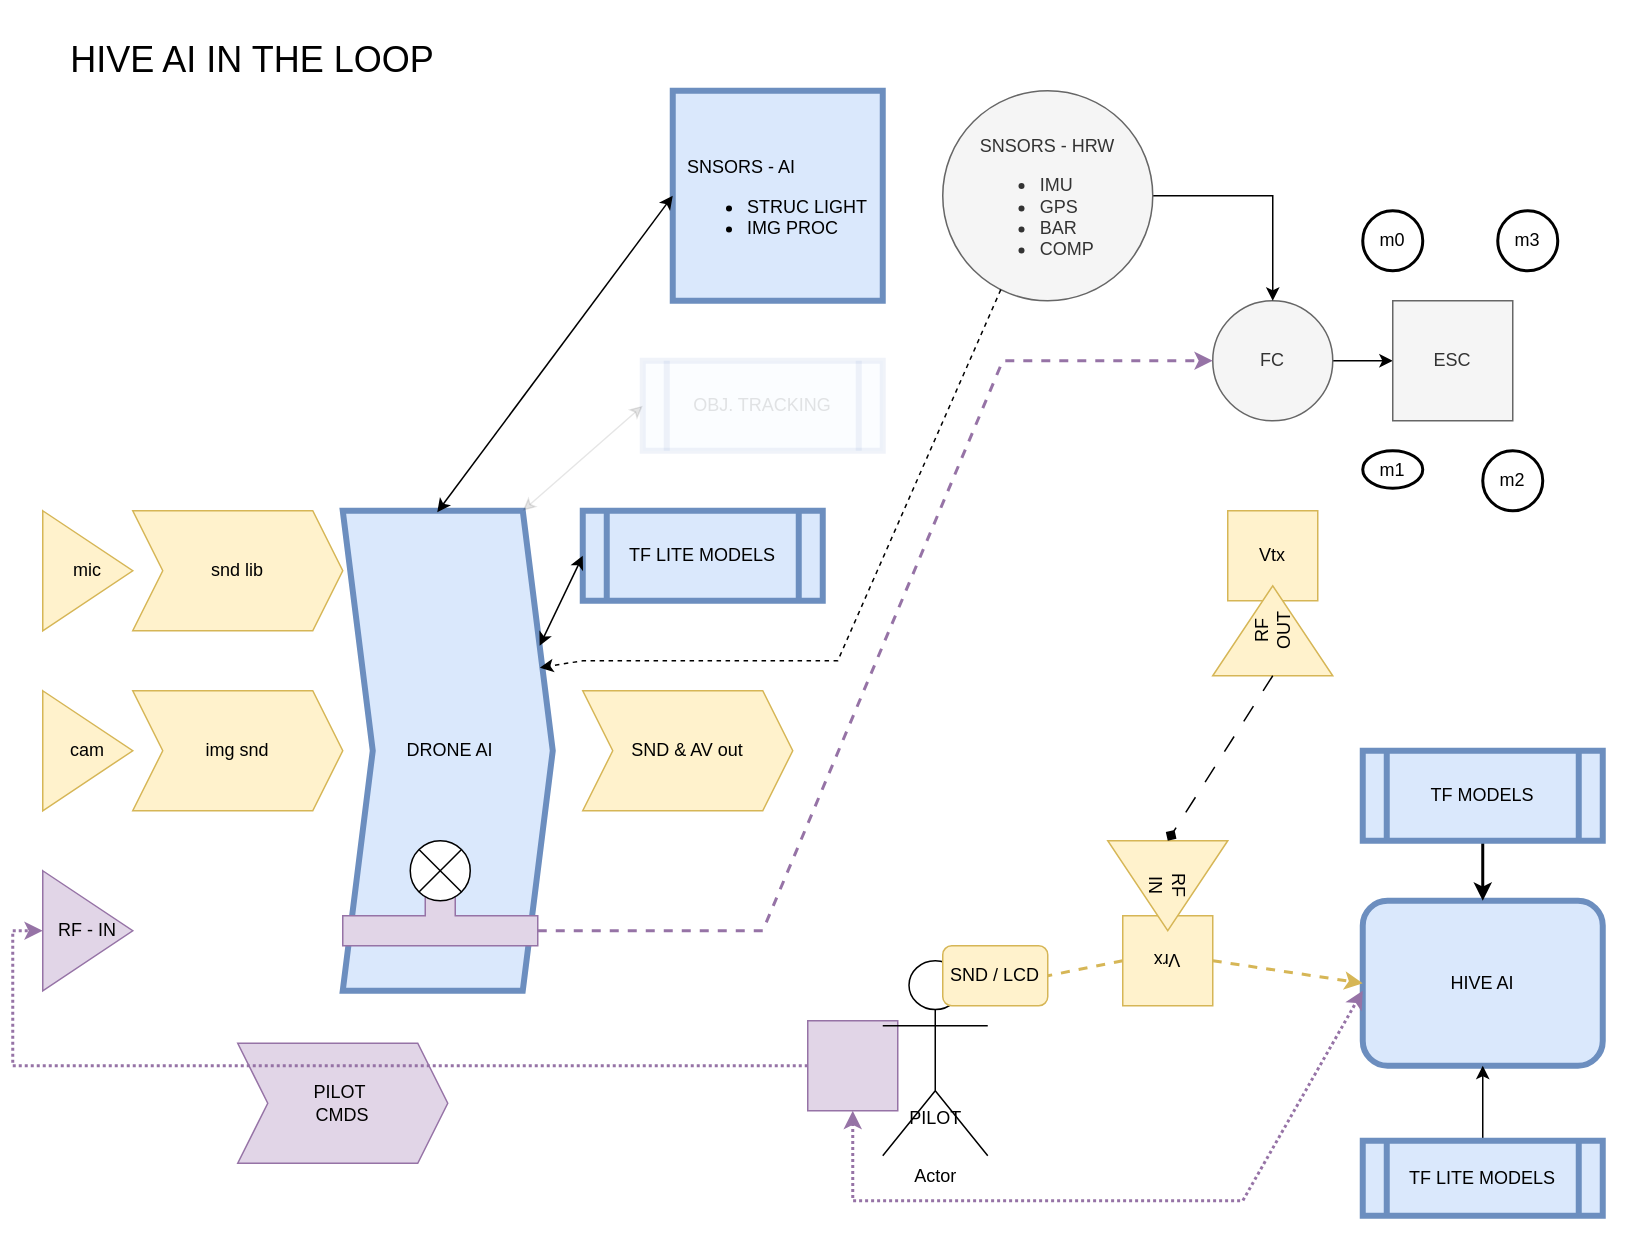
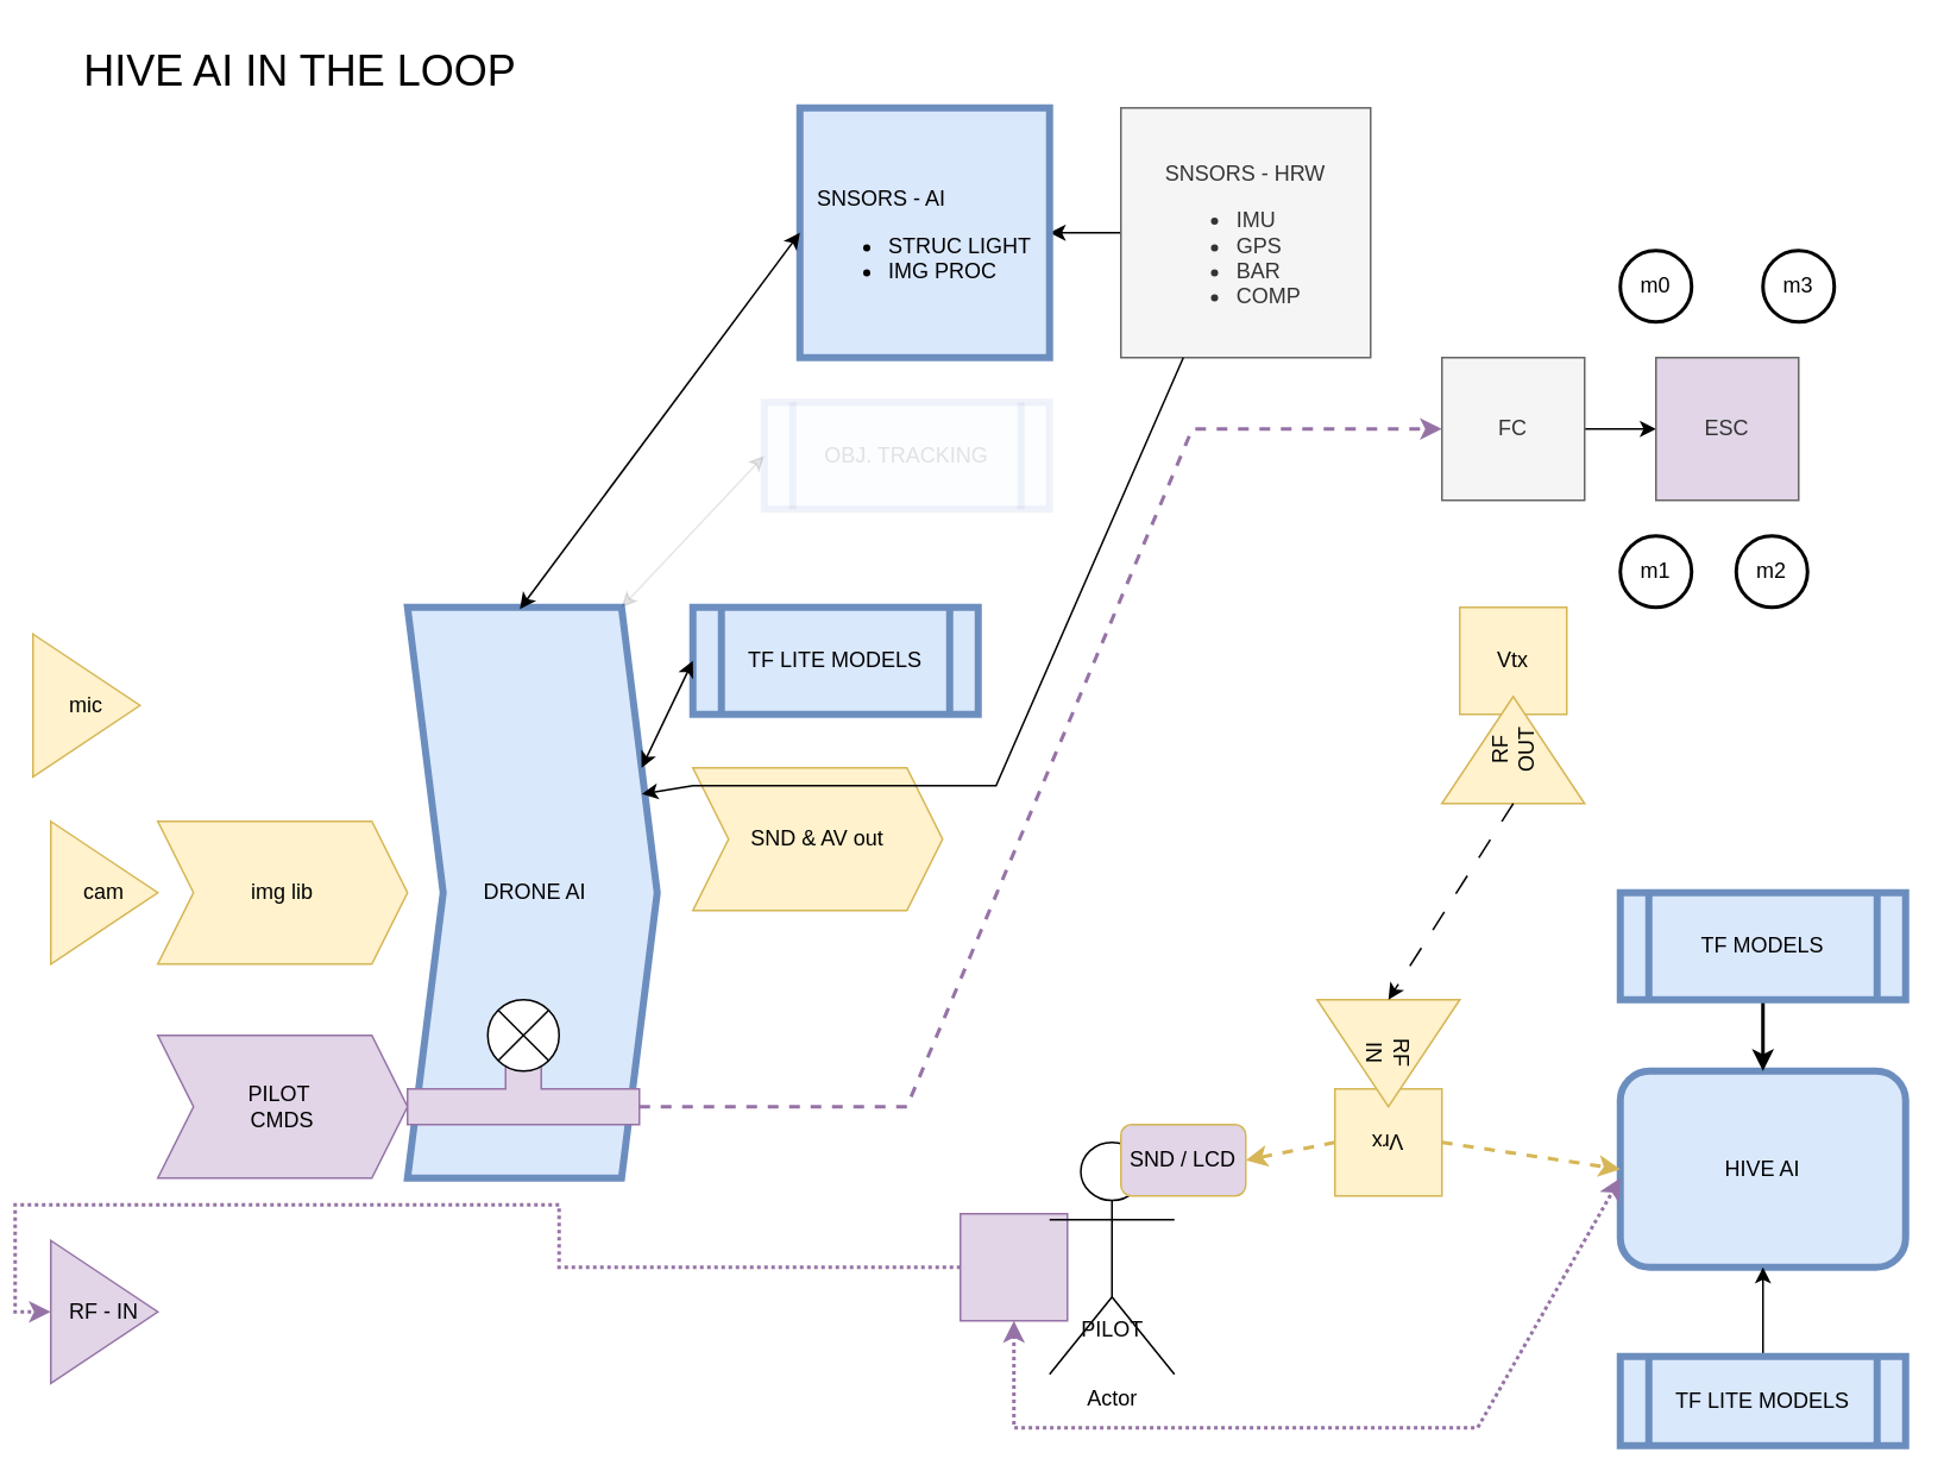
- <mxCell id="14" value="&lt;div align=&quot;left&quot;&gt;&lt;br&gt;&lt;/div&gt;&lt;div align=&quot;left&quot;&gt;&lt;br&gt;&lt;/div&gt;&lt;div align=&quot;left&quot;&gt;&lt;br&gt;&lt;/div&gt;&lt;div align=&quot;left&quot;&gt;SNSORS - HRW&lt;br&gt;&lt;/div&gt;&lt;div align=&quot;left&quot;&gt;&lt;ul&gt;&lt;li&gt;IMU&lt;/li&gt;&lt;li&gt;GPS&lt;/li&gt;&lt;li&gt;BAR&lt;/li&gt;&lt;li&gt;COMP&lt;/li&gt;&lt;/ul&gt;&lt;/div&gt;&lt;div&gt;&lt;br&gt;&lt;/div&gt;&lt;div&gt;&lt;br&gt;&lt;/div&gt;" style="ellipse;whiteSpace=wrap;html=1;aspect=fixed;fillColor=#f5f5f5;fontColor=#333333;strokeColor=#666666;" parent="1" vertex="1"><mxGeometry x="620" y="60" width="140" height="140" as="geometry" /></mxCell>
+ <mxCell id="14" value="&lt;div align=&quot;left&quot;&gt;&lt;br&gt;&lt;/div&gt;&lt;div align=&quot;left&quot;&gt;&lt;br&gt;&lt;/div&gt;&lt;div align=&quot;left&quot;&gt;&lt;br&gt;&lt;/div&gt;&lt;div align=&quot;left&quot;&gt;SNSORS - HRW&lt;br&gt;&lt;/div&gt;&lt;div align=&quot;left&quot;&gt;&lt;ul&gt;&lt;li&gt;IMU&lt;/li&gt;&lt;li&gt;GPS&lt;/li&gt;&lt;li&gt;BAR&lt;/li&gt;&lt;li&gt;COMP&lt;/li&gt;&lt;/ul&gt;&lt;/div&gt;&lt;div&gt;&lt;br&gt;&lt;/div&gt;&lt;div&gt;&lt;br&gt;&lt;/div&gt;" style="whiteSpace=wrap;html=1;aspect=fixed;fillColor=#f5f5f5;fontColor=#333333;strokeColor=#666666;" parent="1" vertex="1"><mxGeometry x="620" y="60" width="140" height="140" as="geometry" /></mxCell>
- <mxCell id="13" style="edgeStyle=orthogonalEdgeStyle;rounded=0;orthogonalLoop=1;jettySize=auto;html=1;entryX=0.5;entryY=0;entryDx=0;entryDy=0;" parent="1" source="14" target="5" edge="1"><mxGeometry relative="1" as="geometry" /></mxCell>
+ <mxCell id="13" style="edgeStyle=orthogonalEdgeStyle;rounded=0;orthogonalLoop=1;jettySize=auto;html=1;" parent="1" source="14" target="15" edge="1"><mxGeometry relative="1" as="geometry" /></mxCell>
- <mxCell id="10" value="m3" style="strokeWidth=2;html=1;shape=mxgraph.flowchart.start_2;whiteSpace=wrap;" parent="1" vertex="1"><mxGeometry x="990" y="140" width="40" height="40" as="geometry" /></mxCell>
+ <mxCell id="10" value="m3" style="strokeWidth=2;html=1;shape=mxgraph.flowchart.start_2;whiteSpace=wrap;" parent="1" vertex="1"><mxGeometry x="980" y="140" width="40" height="40" as="geometry" /></mxCell>
- <mxCell id="5" value="FC" style="ellipse;whiteSpace=wrap;html=1;aspect=fixed;fillColor=#f5f5f5;fontColor=#333333;strokeColor=#666666;" parent="1" vertex="1"><mxGeometry x="800" y="200" width="80" height="80" as="geometry" /></mxCell>
+ <mxCell id="5" value="FC" style="whiteSpace=wrap;html=1;aspect=fixed;fillColor=#f5f5f5;fontColor=#333333;strokeColor=#666666;" parent="1" vertex="1"><mxGeometry x="800" y="200" width="80" height="80" as="geometry" /></mxCell>
- <mxCell id="6" value="&lt;div&gt;ESC&lt;/div&gt;" style="whiteSpace=wrap;html=1;aspect=fixed;fillColor=#f5f5f5;fontColor=#333333;strokeColor=#666666;" parent="1" vertex="1"><mxGeometry x="920" y="200" width="80" height="80" as="geometry" /></mxCell>
+ <mxCell id="6" value="&lt;div&gt;ESC&lt;/div&gt;" style="whiteSpace=wrap;html=1;aspect=fixed;fillColor=#e1d5e7;fontColor=#333333;strokeColor=#666666;" parent="1" vertex="1"><mxGeometry x="920" y="200" width="80" height="80" as="geometry" /></mxCell>
- <mxCell id="46" value="OBJ. TRACKING" style="shape=process;whiteSpace=wrap;html=1;backgroundOutline=1;fillColor=#dae8fc;strokeColor=#6c8ebf;strokeWidth=4;opacity=10;textOpacity=10;" parent="1" vertex="1"><mxGeometry x="420" y="240" width="160" height="60" as="geometry" /></mxCell>
+ <mxCell id="46" value="OBJ. TRACKING" style="shape=process;whiteSpace=wrap;html=1;backgroundOutline=1;fillColor=#dae8fc;strokeColor=#6c8ebf;strokeWidth=4;opacity=10;textOpacity=10;" parent="1" vertex="1"><mxGeometry x="420" y="225" width="160" height="60" as="geometry" /></mxCell>
- <mxCell id="11" value="&lt;div&gt;m1&lt;/div&gt;" style="strokeWidth=2;html=1;shape=mxgraph.flowchart.start_2;whiteSpace=wrap;" parent="1" vertex="1"><mxGeometry x="900" y="300" width="40" height="25" as="geometry" /></mxCell>
+ <mxCell id="11" value="&lt;div&gt;m1&lt;/div&gt;" style="strokeWidth=2;html=1;shape=mxgraph.flowchart.start_2;whiteSpace=wrap;" parent="1" vertex="1"><mxGeometry x="900" y="300" width="40" height="40" as="geometry" /></mxCell>
- <mxCell id="12" value="&lt;div&gt;m2&lt;/div&gt;" style="strokeWidth=2;html=1;shape=mxgraph.flowchart.start_2;whiteSpace=wrap;" parent="1" vertex="1"><mxGeometry x="980" y="300" width="40" height="40" as="geometry" /></mxCell>
+ <mxCell id="12" value="&lt;div&gt;m2&lt;/div&gt;" style="strokeWidth=2;html=1;shape=mxgraph.flowchart.start_2;whiteSpace=wrap;" parent="1" vertex="1"><mxGeometry x="965" y="300" width="40" height="40" as="geometry" /></mxCell>
- <mxCell id="7" value="mic" style="triangle;whiteSpace=wrap;html=1;fillColor=#fff2cc;strokeColor=#d6b656;" parent="1" vertex="1"><mxGeometry x="20" y="340" width="60" height="80" as="geometry" /></mxCell>
+ <mxCell id="7" value="mic" style="triangle;whiteSpace=wrap;html=1;fillColor=#fff2cc;strokeColor=#d6b656;" parent="1" vertex="1"><mxGeometry x="10" y="355" width="60" height="80" as="geometry" /></mxCell>
- <mxCell id="8" value="snd lib" style="shape=step;perimeter=stepPerimeter;whiteSpace=wrap;html=1;fixedSize=1;fillColor=#fff2cc;strokeColor=#d6b656;" parent="1" vertex="1"><mxGeometry x="80" y="340" width="140" height="80" as="geometry" /></mxCell>
- <mxCell id="48" value="" style="endArrow=classic;html=1;rounded=0;exitX=0.25;exitY=1;exitDx=0;exitDy=0;entryX=0.939;entryY=0.327;entryDx=0;entryDy=0;entryPerimeter=0;dashed=1;" parent="1" source="14" target="24" edge="1"><mxGeometry width="50" height="50" relative="1" as="geometry"><mxPoint x="500" y="450" as="sourcePoint" /><mxPoint x="530" y="450" as="targetPoint" /><Array as="points"><mxPoint x="550" y="440" /><mxPoint x="380" y="440" /></Array></mxGeometry></mxCell>
+ <mxCell id="48" value="" style="endArrow=classic;html=1;rounded=0;exitX=0.25;exitY=1;exitDx=0;exitDy=0;entryX=0.939;entryY=0.327;entryDx=0;entryDy=0;entryPerimeter=0;" parent="1" source="14" target="24" edge="1"><mxGeometry width="50" height="50" relative="1" as="geometry"><mxPoint x="500" y="450" as="sourcePoint" /><mxPoint x="530" y="450" as="targetPoint" /><Array as="points"><mxPoint x="550" y="440" /><mxPoint x="380" y="440" /></Array></mxGeometry></mxCell>
- <mxCell id="3" value="img snd" style="shape=step;perimeter=stepPerimeter;whiteSpace=wrap;html=1;fixedSize=1;fillColor=#fff2cc;strokeColor=#d6b656;" parent="1" vertex="1"><mxGeometry x="80" y="460" width="140" height="80" as="geometry" /></mxCell>
+ <mxCell id="3" value="img lib" style="shape=step;perimeter=stepPerimeter;whiteSpace=wrap;html=1;fixedSize=1;fillColor=#fff2cc;strokeColor=#d6b656;" parent="1" vertex="1"><mxGeometry x="80" y="460" width="140" height="80" as="geometry" /></mxCell>
- <mxCell id="27" value="SND &amp;amp; AV out" style="shape=step;perimeter=stepPerimeter;whiteSpace=wrap;html=1;fixedSize=1;fillColor=#fff2cc;strokeColor=#d6b656;" parent="1" vertex="1"><mxGeometry x="380" y="460" width="140" height="80" as="geometry" /></mxCell>
+ <mxCell id="27" value="SND &amp;amp; AV out" style="shape=step;perimeter=stepPerimeter;whiteSpace=wrap;html=1;fixedSize=1;fillColor=#fff2cc;strokeColor=#d6b656;" parent="1" vertex="1"><mxGeometry x="380" y="430" width="140" height="80" as="geometry" /></mxCell>
- <mxCell id="32" value="" style="endArrow=diamond;html=1;rounded=0;entryX=0;entryY=0.5;entryDx=0;entryDy=0;exitX=0;exitY=0.5;exitDx=0;exitDy=0;dashed=1;dashPattern=12 12;" parent="1" source="19" target="30" edge="1"><mxGeometry width="50" height="50" relative="1" as="geometry"><mxPoint x="480" y="480" as="sourcePoint" /><mxPoint x="530" y="430" as="targetPoint" /></mxGeometry></mxCell>
+ <mxCell id="32" value="" style="endArrow=classic;html=1;rounded=0;entryX=0;entryY=0.5;entryDx=0;entryDy=0;exitX=0;exitY=0.5;exitDx=0;exitDy=0;dashed=1;dashPattern=12 12;" parent="1" source="19" target="30" edge="1"><mxGeometry width="50" height="50" relative="1" as="geometry"><mxPoint x="480" y="480" as="sourcePoint" /><mxPoint x="530" y="430" as="targetPoint" /></mxGeometry></mxCell>
- <mxCell id="16" value="RF - IN" style="triangle;whiteSpace=wrap;html=1;fillColor=#e1d5e7;strokeColor=#9673a6;" parent="1" vertex="1"><mxGeometry x="20" y="580" width="60" height="80" as="geometry" /></mxCell>
+ <mxCell id="16" value="RF - IN" style="triangle;whiteSpace=wrap;html=1;fillColor=#e1d5e7;strokeColor=#9673a6;" parent="1" vertex="1"><mxGeometry x="20" y="695" width="60" height="80" as="geometry" /></mxCell>
- <mxCell id="33" value="" style="endArrow=none;html=1;rounded=0;entryX=1;entryY=0.5;entryDx=0;entryDy=0;strokeWidth=2;fillColor=#fff2cc;strokeColor=#d6b656;dashed=1;exitX=1;exitY=0.5;exitDx=0;exitDy=0;" parent="1" source="29" target="40" edge="1"><mxGeometry width="50" height="50" relative="1" as="geometry"><mxPoint x="790" y="690" as="sourcePoint" /><mxPoint x="670" y="700" as="targetPoint" /></mxGeometry></mxCell>
+ <mxCell id="33" value="" style="endArrow=classic;html=1;rounded=0;entryX=1;entryY=0.5;entryDx=0;entryDy=0;strokeWidth=2;fillColor=#fff2cc;strokeColor=#d6b656;dashed=1;exitX=1;exitY=0.5;exitDx=0;exitDy=0;" parent="1" source="29" target="40" edge="1"><mxGeometry width="50" height="50" relative="1" as="geometry"><mxPoint x="790" y="690" as="sourcePoint" /><mxPoint x="670" y="700" as="targetPoint" /></mxGeometry></mxCell>
- <mxCell id="40" value="SND / LCD" style="rounded=1;whiteSpace=wrap;html=1;fillColor=#fff2cc;strokeColor=#d6b656;" parent="37" vertex="1"><mxGeometry x="40" y="-10" width="70" height="40" as="geometry" /></mxCell>
+ <mxCell id="40" value="SND / LCD" style="rounded=1;whiteSpace=wrap;html=1;fillColor=#e1d5e7;strokeColor=#d6b656;" parent="37" vertex="1"><mxGeometry x="40" y="-10" width="70" height="40" as="geometry" /></mxCell>
- <mxCell id="17" value="&lt;div&gt;PILOT&amp;nbsp;&lt;/div&gt;&lt;div&gt;CMDS&lt;/div&gt;" style="shape=step;perimeter=stepPerimeter;whiteSpace=wrap;html=1;fixedSize=1;fillColor=#e1d5e7;strokeColor=#9673a6;" parent="1" vertex="1"><mxGeometry x="150" y="695" width="140" height="80" as="geometry" /></mxCell>
+ <mxCell id="17" value="&lt;div&gt;PILOT&amp;nbsp;&lt;/div&gt;&lt;div&gt;CMDS&lt;/div&gt;" style="shape=step;perimeter=stepPerimeter;whiteSpace=wrap;html=1;fixedSize=1;fillColor=#e1d5e7;strokeColor=#9673a6;" parent="1" vertex="1"><mxGeometry x="80" y="580" width="140" height="80" as="geometry" /></mxCell>
